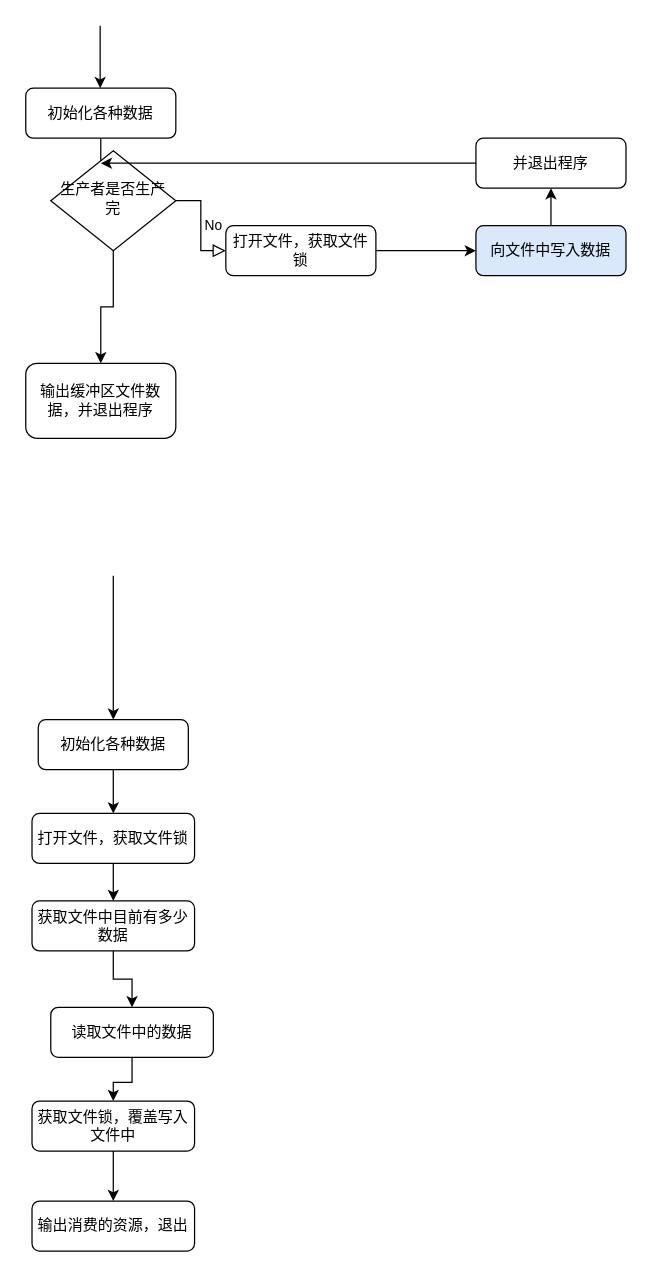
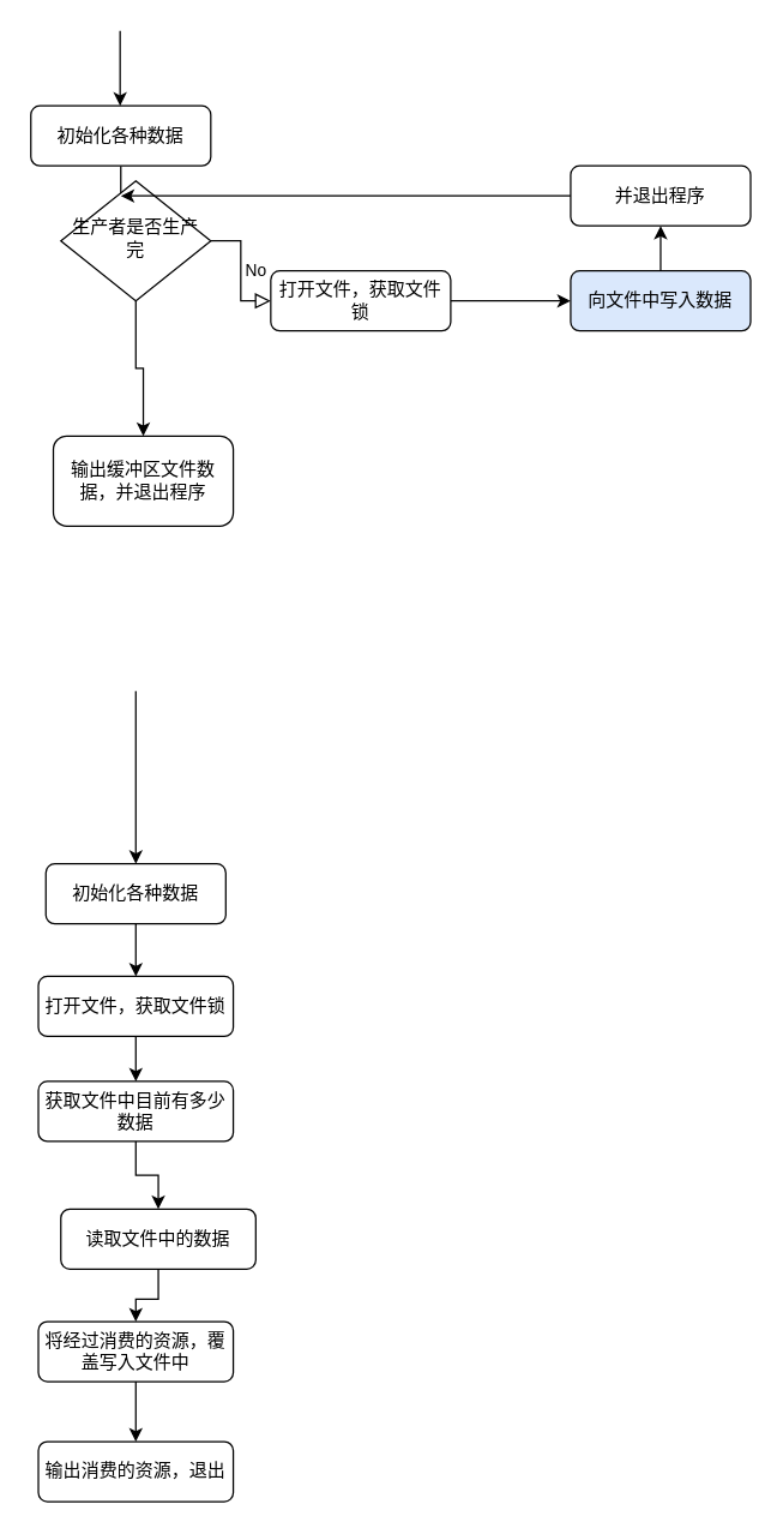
- <mxCell id="14" value="输出缓冲区文件数据，并退出程序" style="rounded=1;whiteSpace=wrap;html=1;" vertex="1" parent="1"><mxGeometry x="20" y="290" width="120" height="60" as="geometry" /></mxCell>
+ <mxCell id="14" value="输出缓冲区文件数据，并退出程序" style="rounded=1;whiteSpace=wrap;html=1;" vertex="1" parent="1"><mxGeometry x="35" y="290" width="120" height="60" as="geometry" /></mxCell>
- <mxCell id="24" value="获取文件锁，覆盖写入文件中" style="rounded=1;whiteSpace=wrap;html=1;fontSize=12;glass=0;strokeWidth=1;shadow=0;" vertex="1" parent="1"><mxGeometry x="25" y="880" width="130" height="40" as="geometry" /></mxCell>
+ <mxCell id="24" value="将经过消费的资源，覆盖写入文件中" style="rounded=1;whiteSpace=wrap;html=1;fontSize=12;glass=0;strokeWidth=1;shadow=0;" vertex="1" parent="1"><mxGeometry x="25" y="880" width="130" height="40" as="geometry" /></mxCell>
